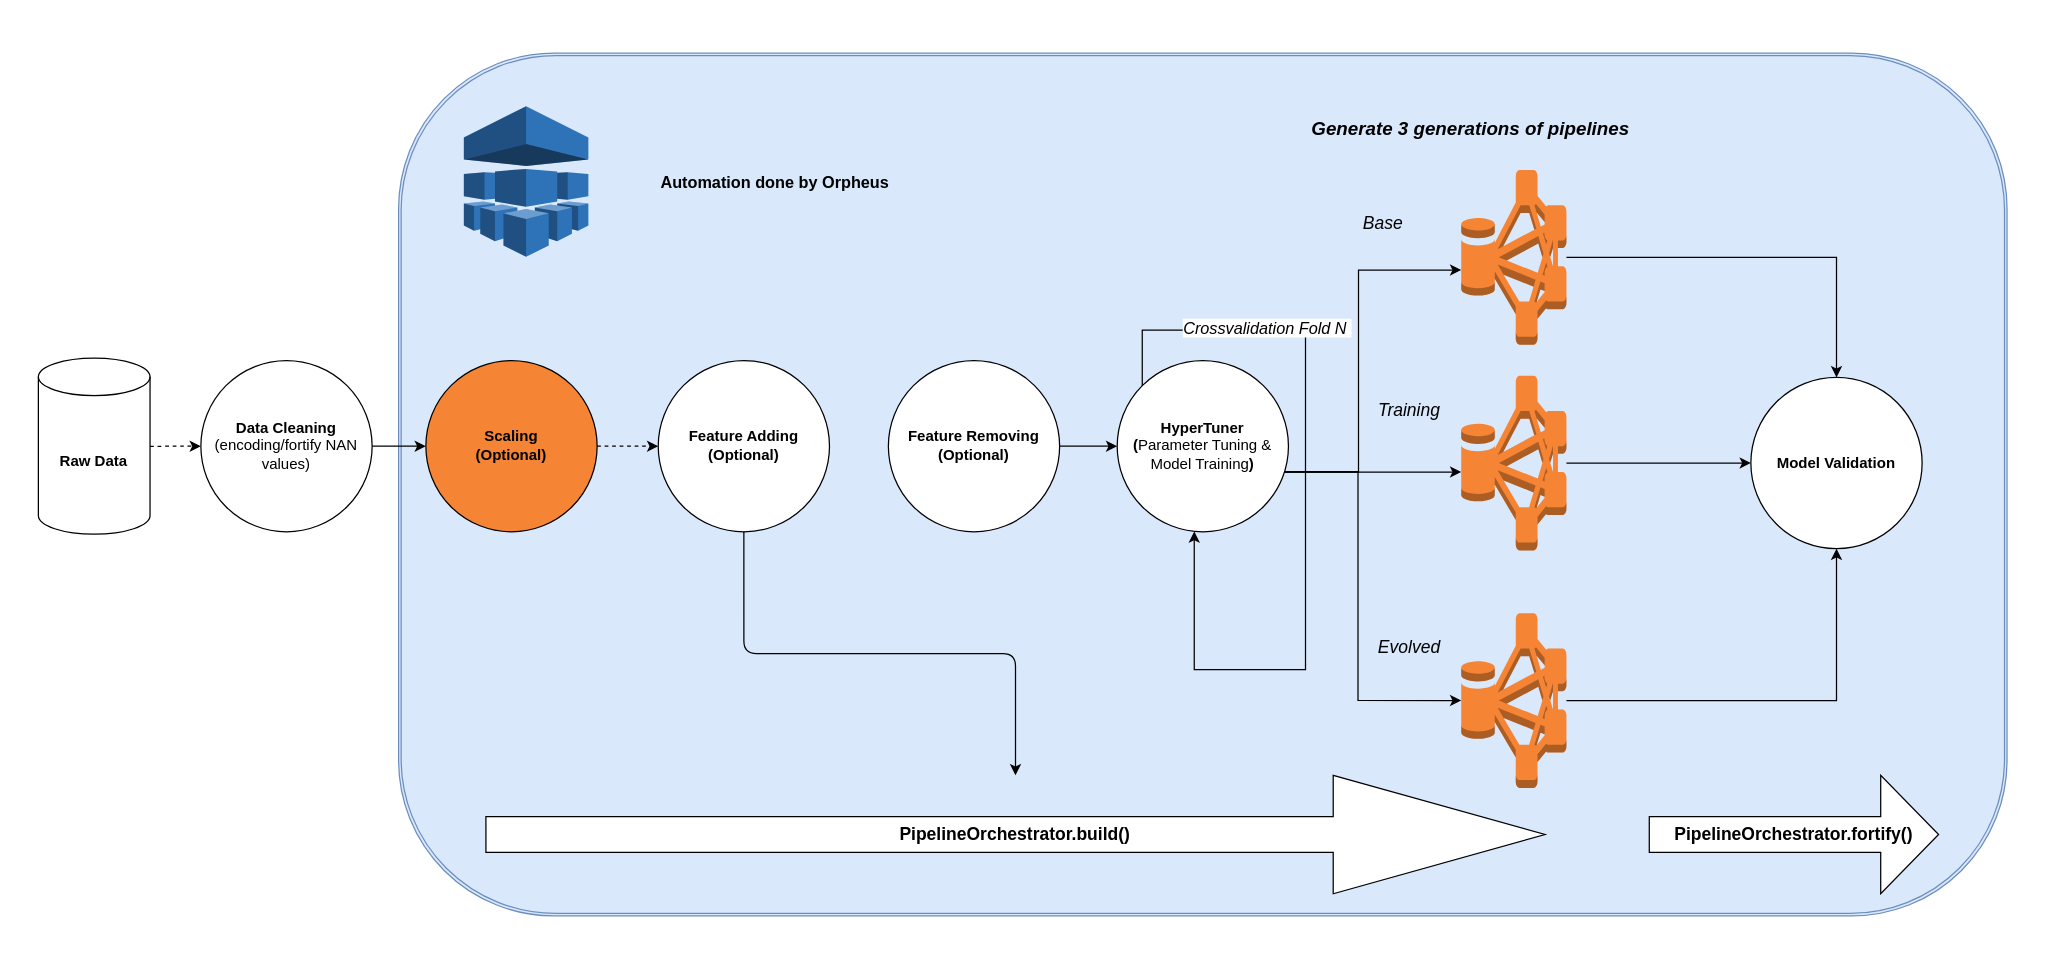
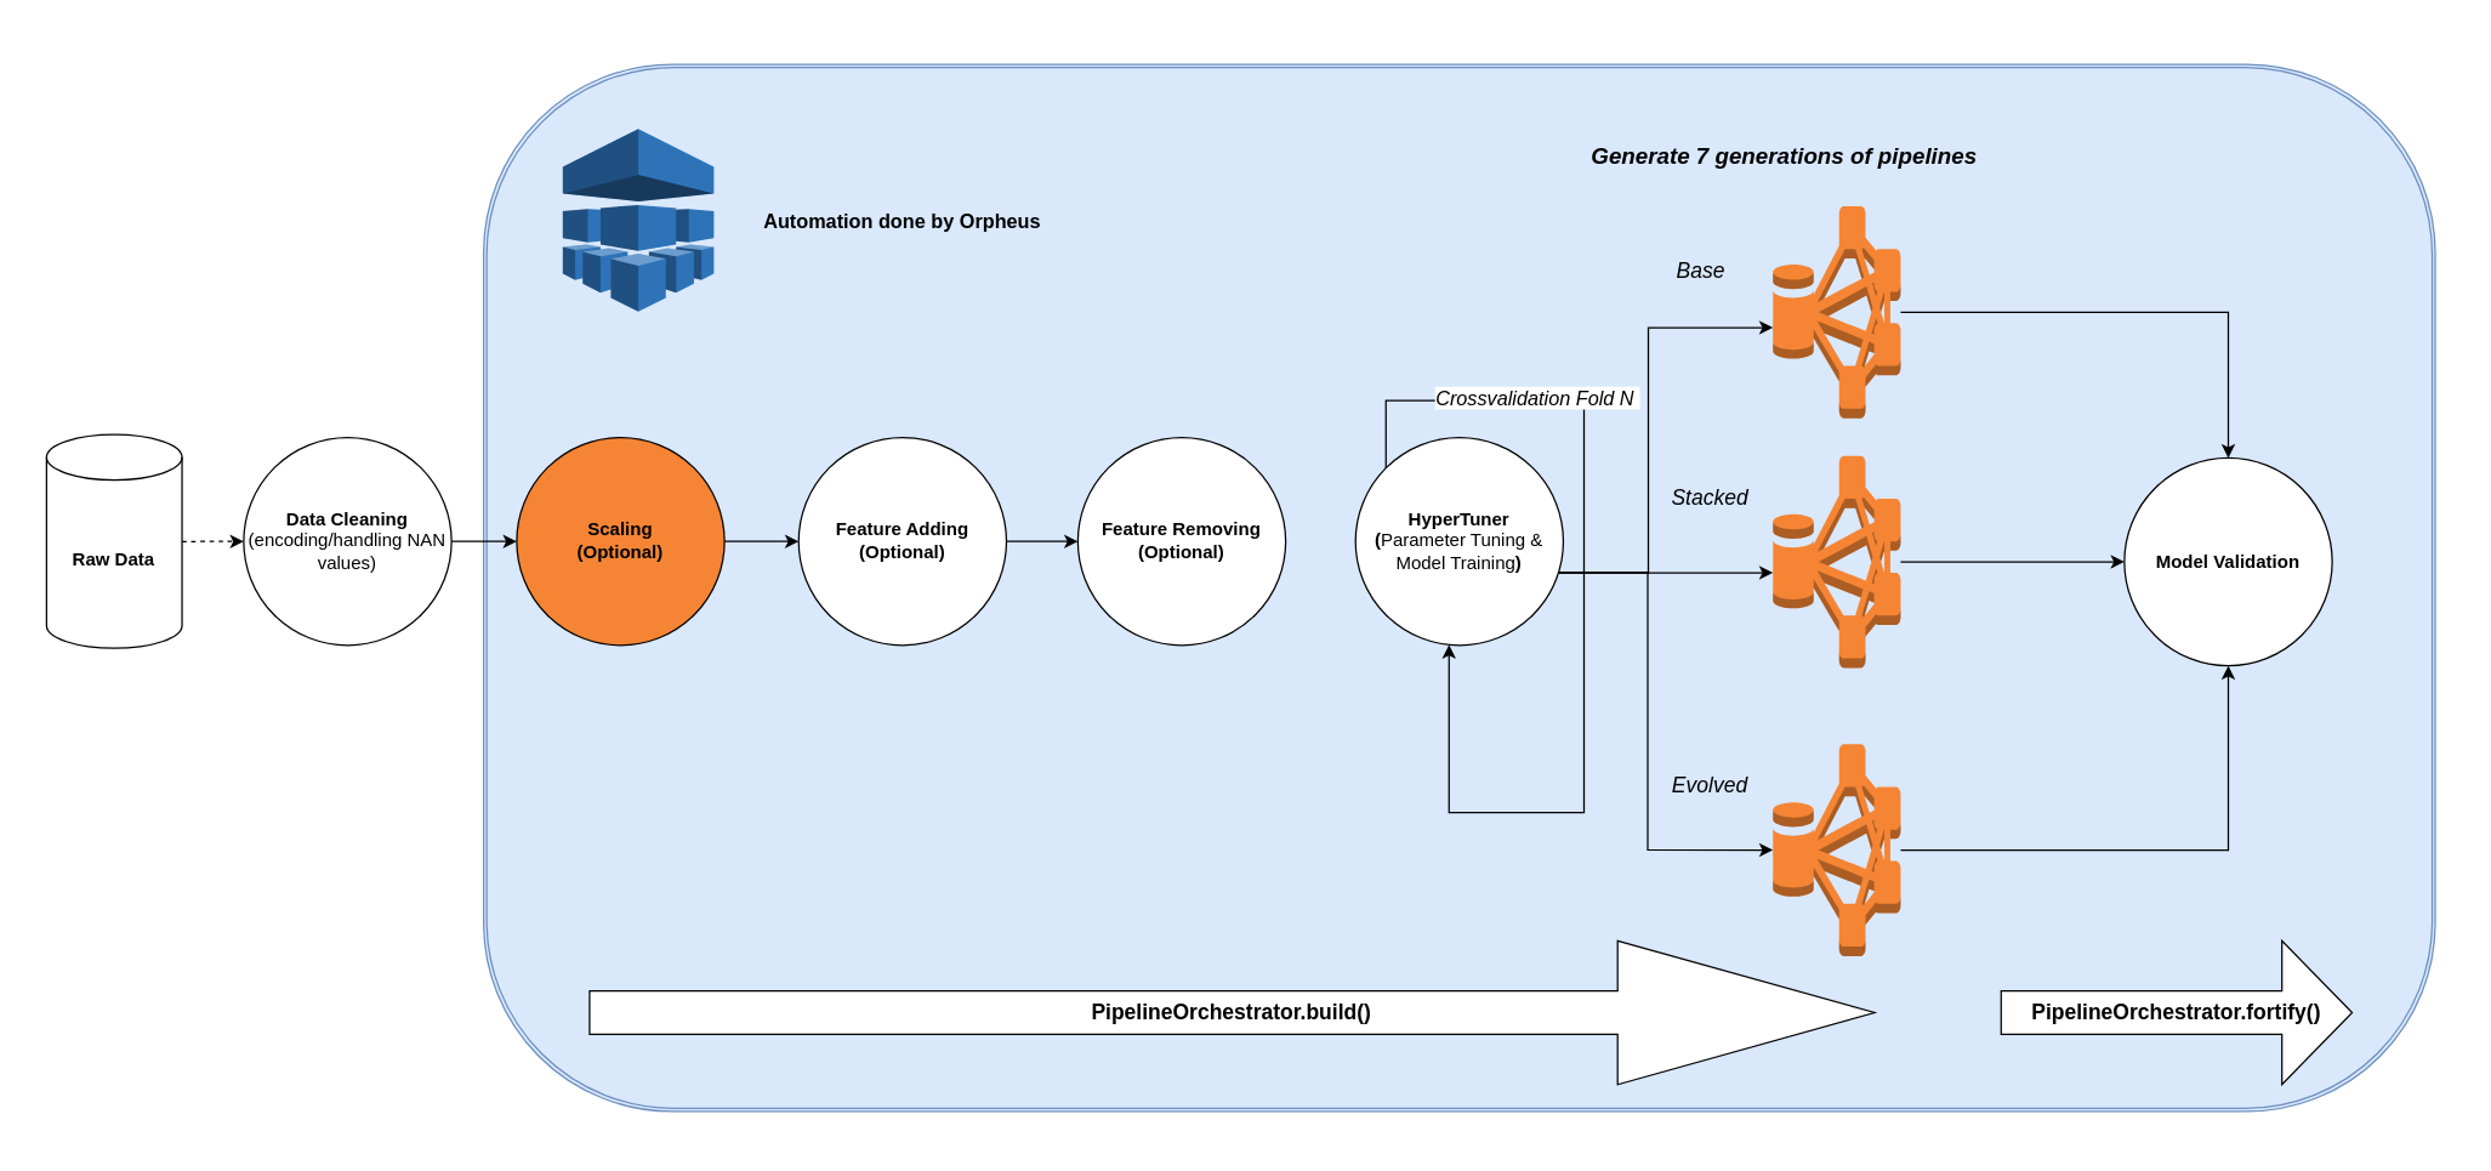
- <mxCell id="30" value="&lt;i style=&quot;font-size: 15px;&quot;&gt;&lt;b style=&quot;font-size: 15px;&quot;&gt;Generate 3 generations of pipelines&lt;/b&gt;&lt;/i&gt;" style="text;html=1;strokeColor=none;fillColor=none;align=center;verticalAlign=middle;whiteSpace=wrap;rounded=0;fontSize=15;" parent="5" vertex="1"><mxGeometry x="823.978" y="35.993" width="286.062" height="53.271" as="geometry" /></mxCell>
+ <mxCell id="30" value="&lt;i style=&quot;font-size: 15px;&quot;&gt;&lt;b style=&quot;font-size: 15px;&quot;&gt;Generate 7 generations of pipelines&lt;/b&gt;&lt;/i&gt;" style="text;html=1;strokeColor=none;fillColor=none;align=center;verticalAlign=middle;whiteSpace=wrap;rounded=0;fontSize=15;" parent="5" vertex="1"><mxGeometry x="823.978" y="35.993" width="286.062" height="53.271" as="geometry" /></mxCell>
- <mxCell id="18" value="&lt;font style=&quot;font-size: 13px;&quot;&gt;Automation done by Orpheus&lt;/font&gt;" style="text;html=1;strokeColor=none;fillColor=none;align=center;verticalAlign=middle;whiteSpace=wrap;rounded=0;fontStyle=1;fontSize=13;fontFamily=Helvetica;" parent="5" vertex="1"><mxGeometry x="286.31" y="55.64" width="248.77" height="98.64" as="geometry" /></mxCell>
+ <mxCell id="18" value="&lt;font style=&quot;font-size: 13px;&quot;&gt;Automation done by Orpheus&lt;/font&gt;" style="text;html=1;strokeColor=none;fillColor=none;align=center;verticalAlign=middle;whiteSpace=wrap;rounded=0;fontStyle=1;fontSize=13;fontFamily=Helvetica;" parent="5" vertex="1"><mxGeometry x="261.31" y="55.64" width="248.77" height="98.64" as="geometry" /></mxCell>
- <mxCell id="31" value="&lt;i style=&quot;font-size: 14px;&quot;&gt;Base&lt;/i&gt;" style="text;html=1;strokeColor=none;fillColor=none;align=center;verticalAlign=middle;whiteSpace=wrap;rounded=0;fontSize=14;" parent="5" vertex="1"><mxGeometry x="856.309" y="111.957" width="82.131" height="53.271" as="geometry" /></mxCell>
+ <mxCell id="31" value="&lt;i style=&quot;font-size: 14px;&quot;&gt;Base&lt;/i&gt;" style="text;html=1;strokeColor=none;fillColor=none;align=center;verticalAlign=middle;whiteSpace=wrap;rounded=0;fontSize=14;" parent="5" vertex="1"><mxGeometry x="871.309" y="111.957" width="82.131" height="53.271" as="geometry" /></mxCell>
- <mxCell id="32" value="&lt;i&gt;&lt;font style=&quot;font-size: 14px;&quot;&gt;Training&lt;/font&gt;&lt;/i&gt;" style="text;html=1;strokeColor=none;fillColor=none;align=center;verticalAlign=middle;whiteSpace=wrap;rounded=0;" parent="5" vertex="1"><mxGeometry x="877.459" y="261.693" width="82.131" height="53.271" as="geometry" /></mxCell>
+ <mxCell id="32" value="&lt;i&gt;&lt;font style=&quot;font-size: 14px;&quot;&gt;Stacked&lt;/font&gt;&lt;/i&gt;" style="text;html=1;strokeColor=none;fillColor=none;align=center;verticalAlign=middle;whiteSpace=wrap;rounded=0;" parent="5" vertex="1"><mxGeometry x="877.459" y="261.693" width="82.131" height="53.271" as="geometry" /></mxCell>
- <mxCell id="35" value="&lt;b&gt;Data Cleaning&lt;/b&gt;&lt;br&gt;(encoding/fortify NAN values)" style="ellipse;whiteSpace=wrap;html=1;aspect=fixed;rounded=1;" parent="5" vertex="1"><mxGeometry x="-48.693" y="248.22" width="137" height="137" as="geometry" /></mxCell>
+ <mxCell id="35" value="&lt;b&gt;Data Cleaning&lt;/b&gt;&lt;br&gt;(encoding/handling NAN values)" style="ellipse;whiteSpace=wrap;html=1;aspect=fixed;rounded=1;" parent="5" vertex="1"><mxGeometry x="-48.693" y="248.22" width="137" height="137" as="geometry" /></mxCell>
- <mxCell id="9" value="" style="edgeStyle=orthogonalEdgeStyle;rounded=1;orthogonalLoop=1;jettySize=auto;html=1;dashed=1;" parent="5" source="7" target="8" edge="1"><mxGeometry relative="1" as="geometry" /></mxCell>
+ <mxCell id="9" value="" style="edgeStyle=orthogonalEdgeStyle;rounded=1;orthogonalLoop=1;jettySize=auto;html=1;" parent="5" source="7" target="8" edge="1"><mxGeometry relative="1" as="geometry" /></mxCell>
- <mxCell id="10" value="" style="edgeStyle=orthogonalEdgeStyle;rounded=0;orthogonalLoop=1;jettySize=auto;html=1;" edge="1" parent="5" source="11" target="16"><mxGeometry relative="1" as="geometry" /></mxCell>
- <mxCell id="12" style="edgeStyle=orthogonalEdgeStyle;rounded=1;orthogonalLoop=1;jettySize=auto;html=1;" parent="5" source="8" target="22" edge="1"><mxGeometry relative="1" as="geometry" /></mxCell>
+ <mxCell id="12" style="edgeStyle=orthogonalEdgeStyle;rounded=1;orthogonalLoop=1;jettySize=auto;html=1;entryX=0;entryY=0.5;entryDx=0;entryDy=0;" parent="5" source="8" target="11" edge="1"><mxGeometry relative="1" as="geometry" /></mxCell>
